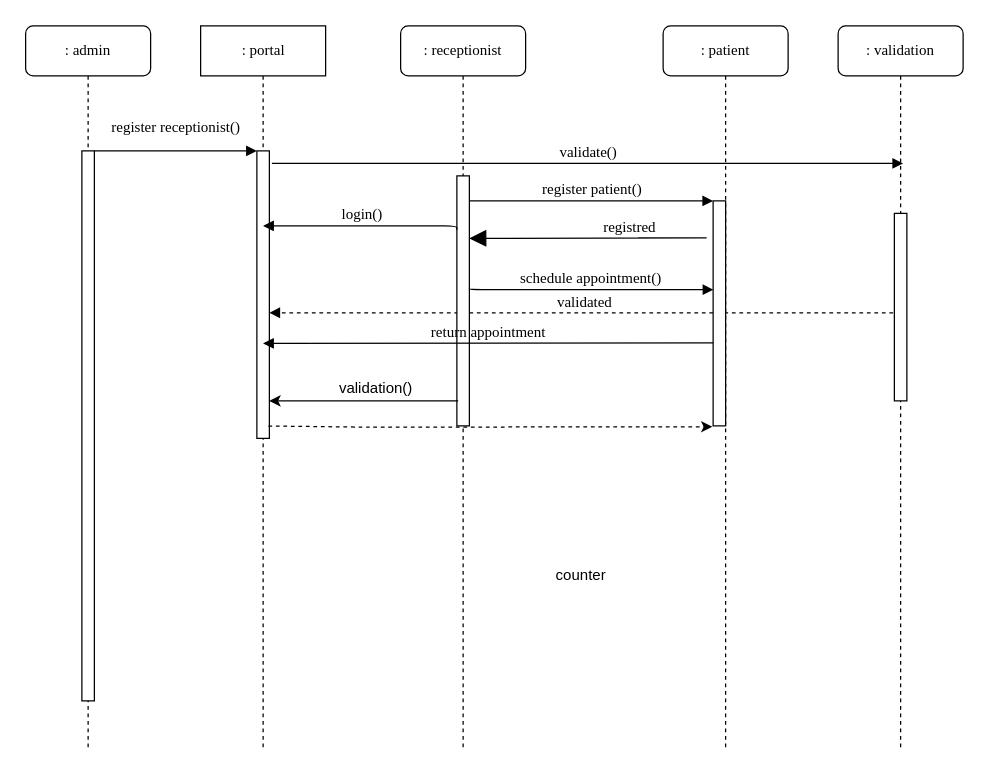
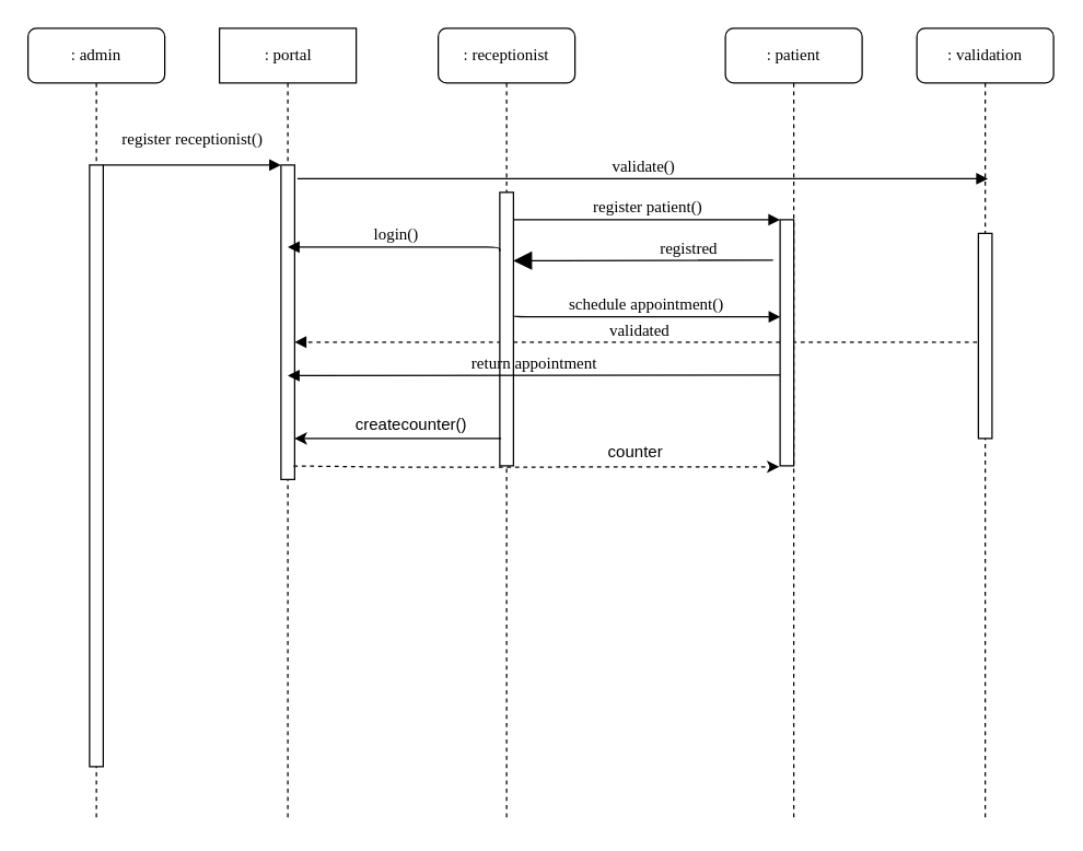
- <mxCell id="21" value="validation()" parent="1" vertex="1" style="text;html=1;align=center;verticalAlign=middle;resizable=0;points=[];autosize=1;"><mxGeometry as="geometry" height="20" width="100" y="300" x="250" /></mxCell>
+ <mxCell id="21" value="createcounter()" parent="1" vertex="1" style="text;html=1;align=center;verticalAlign=middle;resizable=0;points=[];autosize=1;"><mxGeometry as="geometry" height="20" width="100" y="300" x="250" /></mxCell>
- <mxCell id="23" value="counter" parent="1" vertex="1" style="text;html=1;align=center;verticalAlign=middle;resizable=0;points=[];autosize=1;"><mxGeometry x="434" y="450" as="geometry" height="20" width="60" /></mxCell>
+ <mxCell id="23" value="counter" parent="1" vertex="1" style="text;html=1;align=center;verticalAlign=middle;resizable=0;points=[];autosize=1;"><mxGeometry as="geometry" height="20" width="60" y="320" x="434" /></mxCell>
